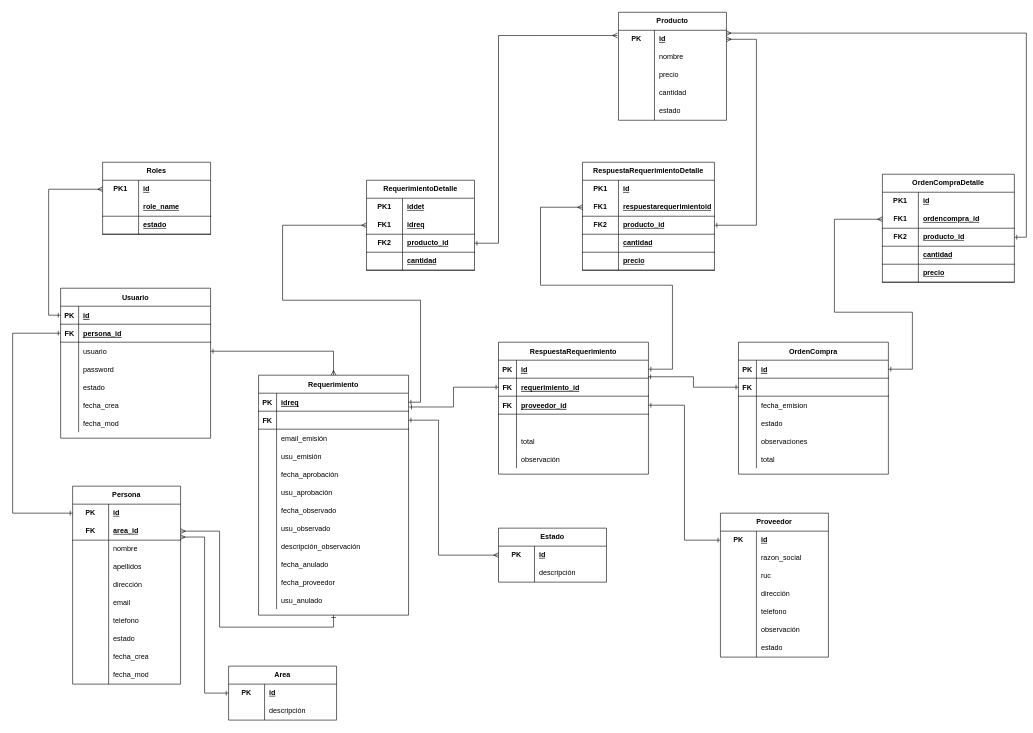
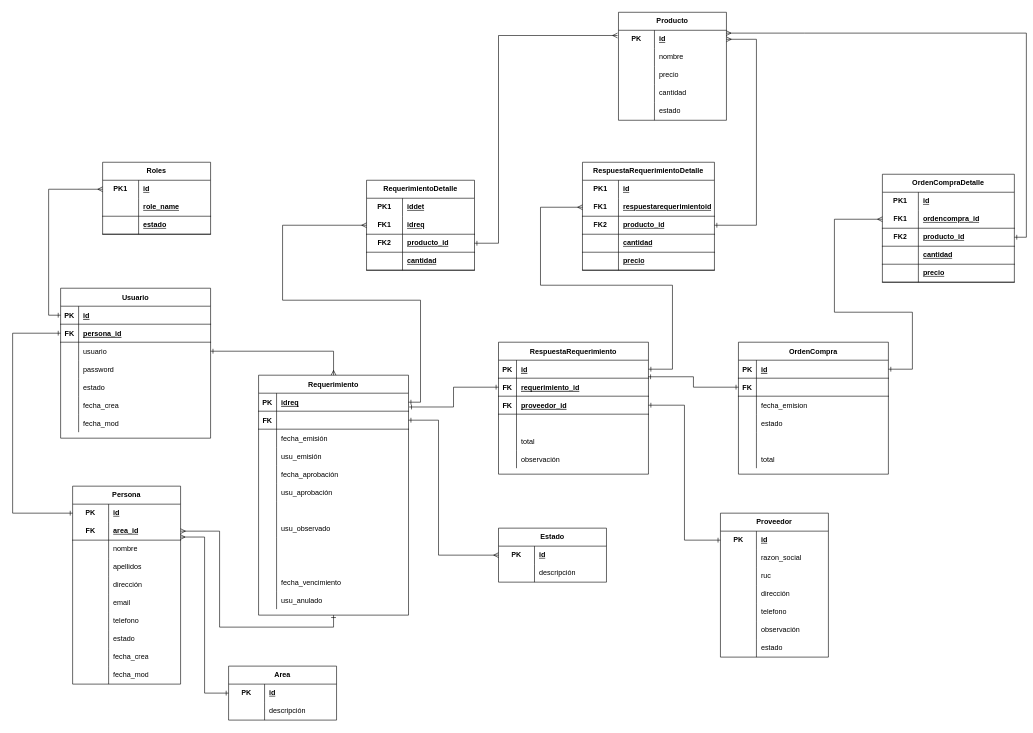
- <mxCell id="33" value="email_emisión" style="shape=partialRectangle;overflow=hidden;connectable=0;fillColor=none;top=0;left=0;bottom=0;right=0;align=left;spacingLeft=6;" parent="31" vertex="1"><mxGeometry x="30" width="220" height="30" as="geometry"><mxRectangle width="220" height="30" as="alternateBounds" /></mxGeometry></mxCell>
+ <mxCell id="33" value="fecha_emisión" style="shape=partialRectangle;overflow=hidden;connectable=0;fillColor=none;top=0;left=0;bottom=0;right=0;align=left;spacingLeft=6;" parent="31" vertex="1"><mxGeometry x="30" width="220" height="30" as="geometry"><mxRectangle width="220" height="30" as="alternateBounds" /></mxGeometry></mxCell>
- <mxCell id="209" value="observaciones" style="shape=partialRectangle;overflow=hidden;connectable=0;fillColor=none;top=0;left=0;bottom=0;right=0;align=left;spacingLeft=6;" parent="207" vertex="1"><mxGeometry x="30" width="220" height="30" as="geometry"><mxRectangle width="220" height="30" as="alternateBounds" /></mxGeometry></mxCell>
- <mxCell id="45" value="fecha_observado" style="shape=partialRectangle;overflow=hidden;connectable=0;fillColor=none;top=0;left=0;bottom=0;right=0;align=left;spacingLeft=6;" parent="43" vertex="1"><mxGeometry x="30" width="220" height="30" as="geometry"><mxRectangle width="220" height="30" as="alternateBounds" /></mxGeometry></mxCell>
- <mxCell id="51" value="descripción_observación" style="shape=partialRectangle;overflow=hidden;connectable=0;fillColor=none;top=0;left=0;bottom=0;right=0;align=left;spacingLeft=6;" parent="49" vertex="1"><mxGeometry x="30" width="220" height="30" as="geometry"><mxRectangle width="220" height="30" as="alternateBounds" /></mxGeometry></mxCell>
- <mxCell id="54" value="fecha_anulado" style="shape=partialRectangle;overflow=hidden;connectable=0;fillColor=none;top=0;left=0;bottom=0;right=0;align=left;spacingLeft=6;" parent="52" vertex="1"><mxGeometry x="30" width="220" height="30" as="geometry"><mxRectangle width="220" height="30" as="alternateBounds" /></mxGeometry></mxCell>
- <mxCell id="57" value="fecha_proveedor" style="shape=partialRectangle;overflow=hidden;connectable=0;fillColor=none;top=0;left=0;bottom=0;right=0;align=left;spacingLeft=6;" vertex="1" parent="55"><mxGeometry x="30" width="220" height="30" as="geometry"><mxRectangle width="220" height="30" as="alternateBounds" /></mxGeometry></mxCell>
+ <mxCell id="57" value="fecha_vencimiento" style="shape=partialRectangle;overflow=hidden;connectable=0;fillColor=none;top=0;left=0;bottom=0;right=0;align=left;spacingLeft=6;" vertex="1" parent="55"><mxGeometry x="30" width="220" height="30" as="geometry"><mxRectangle width="220" height="30" as="alternateBounds" /></mxGeometry></mxCell>
